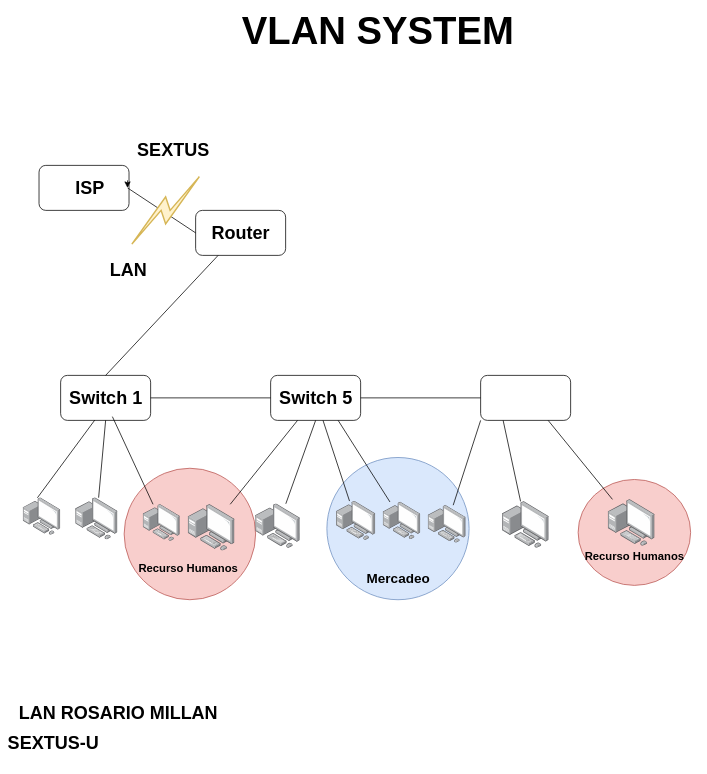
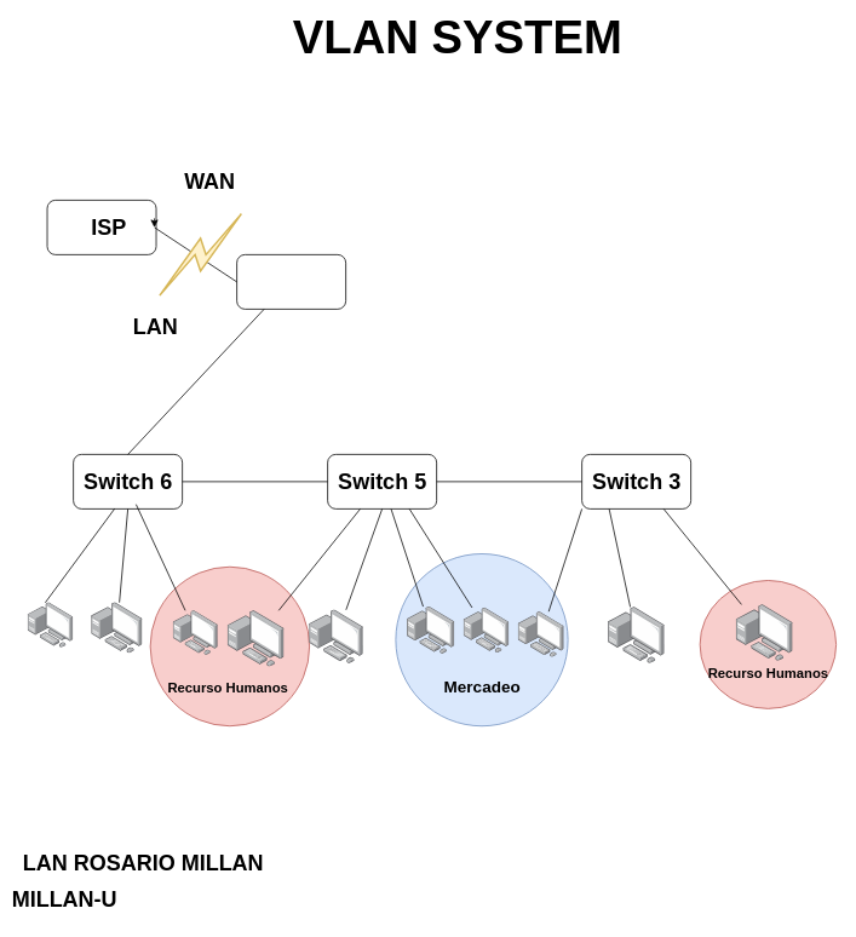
- <mxCell id="46" value="SEXTUS" style="text;strokeColor=none;fillColor=none;html=1;fontSize=24;fontStyle=1;verticalAlign=middle;align=center;" vertex="1" parent="1"><mxGeometry x="180" y="180" width="100" height="40" as="geometry" /></mxCell>
+ <mxCell id="46" value="WAN" style="text;strokeColor=none;fillColor=none;html=1;fontSize=24;fontStyle=1;verticalAlign=middle;align=center;" vertex="1" parent="1"><mxGeometry x="180" y="180" width="100" height="40" as="geometry" /></mxCell>
- <mxCell id="8" value="Router" style="text;strokeColor=none;fillColor=none;html=1;fontSize=24;fontStyle=1;verticalAlign=middle;align=center;" vertex="1" parent="1"><mxGeometry x="270" y="290" width="100" height="40" as="geometry" /></mxCell>
- <mxCell id="12" value="Switch 1" style="text;strokeColor=none;fillColor=none;html=1;fontSize=24;fontStyle=1;verticalAlign=middle;align=center;" vertex="1" parent="1"><mxGeometry x="90" y="510" width="100" height="40" as="geometry" /></mxCell>
+ <mxCell id="12" value="Switch 6" style="text;strokeColor=none;fillColor=none;html=1;fontSize=24;fontStyle=1;verticalAlign=middle;align=center;" vertex="1" parent="1"><mxGeometry x="90" y="510" width="100" height="40" as="geometry" /></mxCell>
+ <mxCell id="14" value="Switch 3" style="text;strokeColor=none;fillColor=none;html=1;fontSize=24;fontStyle=1;verticalAlign=middle;align=center;" vertex="1" parent="1"><mxGeometry x="650" y="510" width="100" height="40" as="geometry" /></mxCell>
- <mxCell id="40" value="&lt;font style=&quot;font-size: 18px&quot;&gt;Mercadeo&lt;/font&gt;" style="text;strokeColor=none;fillColor=none;html=1;fontSize=24;fontStyle=1;verticalAlign=middle;align=center;" vertex="1" parent="1"><mxGeometry x="479.82" y="749.15" width="100" height="40" as="geometry" /></mxCell>
+ <mxCell id="40" value="&lt;font style=&quot;font-size: 18px&quot;&gt;Mercadeo&lt;/font&gt;" style="text;strokeColor=none;fillColor=none;html=1;fontSize=24;fontStyle=1;verticalAlign=middle;align=center;" vertex="1" parent="1"><mxGeometry x="479.82" y="734.15" width="100" height="40" as="geometry" /></mxCell>
- <mxCell id="48" value="SEXTUS-U" style="text;strokeColor=none;fillColor=none;html=1;fontSize=24;fontStyle=1;verticalAlign=middle;align=center;" vertex="1" parent="1"><mxGeometry x="20" y="970" width="100" height="40" as="geometry" /></mxCell>
+ <mxCell id="48" value="MILLAN-U" style="text;strokeColor=none;fillColor=none;html=1;fontSize=24;fontStyle=1;verticalAlign=middle;align=center;" vertex="1" parent="1"><mxGeometry x="20" y="970" width="100" height="40" as="geometry" /></mxCell>
